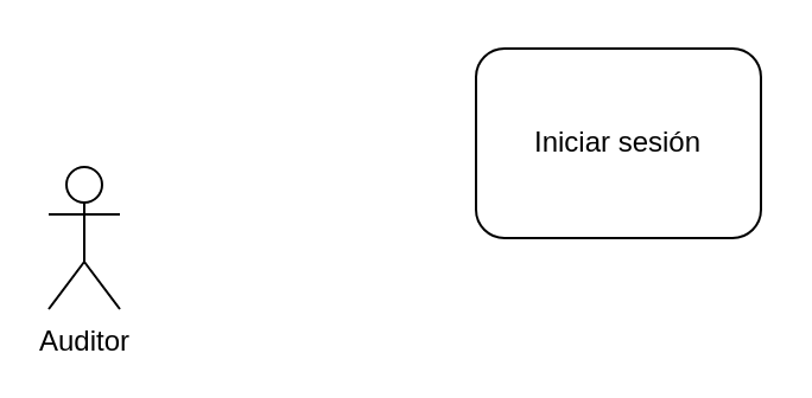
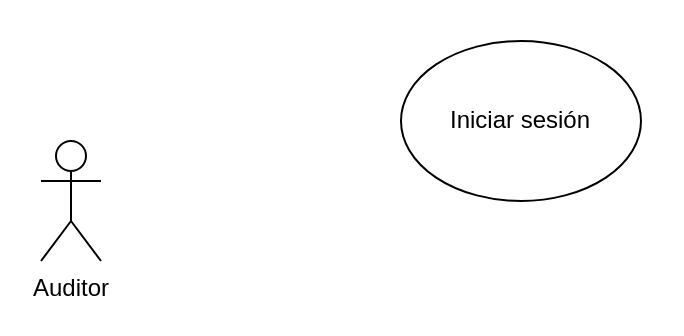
- <mxCell id="3" value="Iniciar sesión" style="whiteSpace=wrap;html=1;rounded=1;" vertex="1" parent="1"><mxGeometry x="200" y="20" width="120" height="80" as="geometry" /></mxCell>
+ <mxCell id="3" value="Iniciar sesión" style="ellipse;whiteSpace=wrap;html=1;" vertex="1" parent="1"><mxGeometry x="200" y="20" width="120" height="80" as="geometry" /></mxCell>
